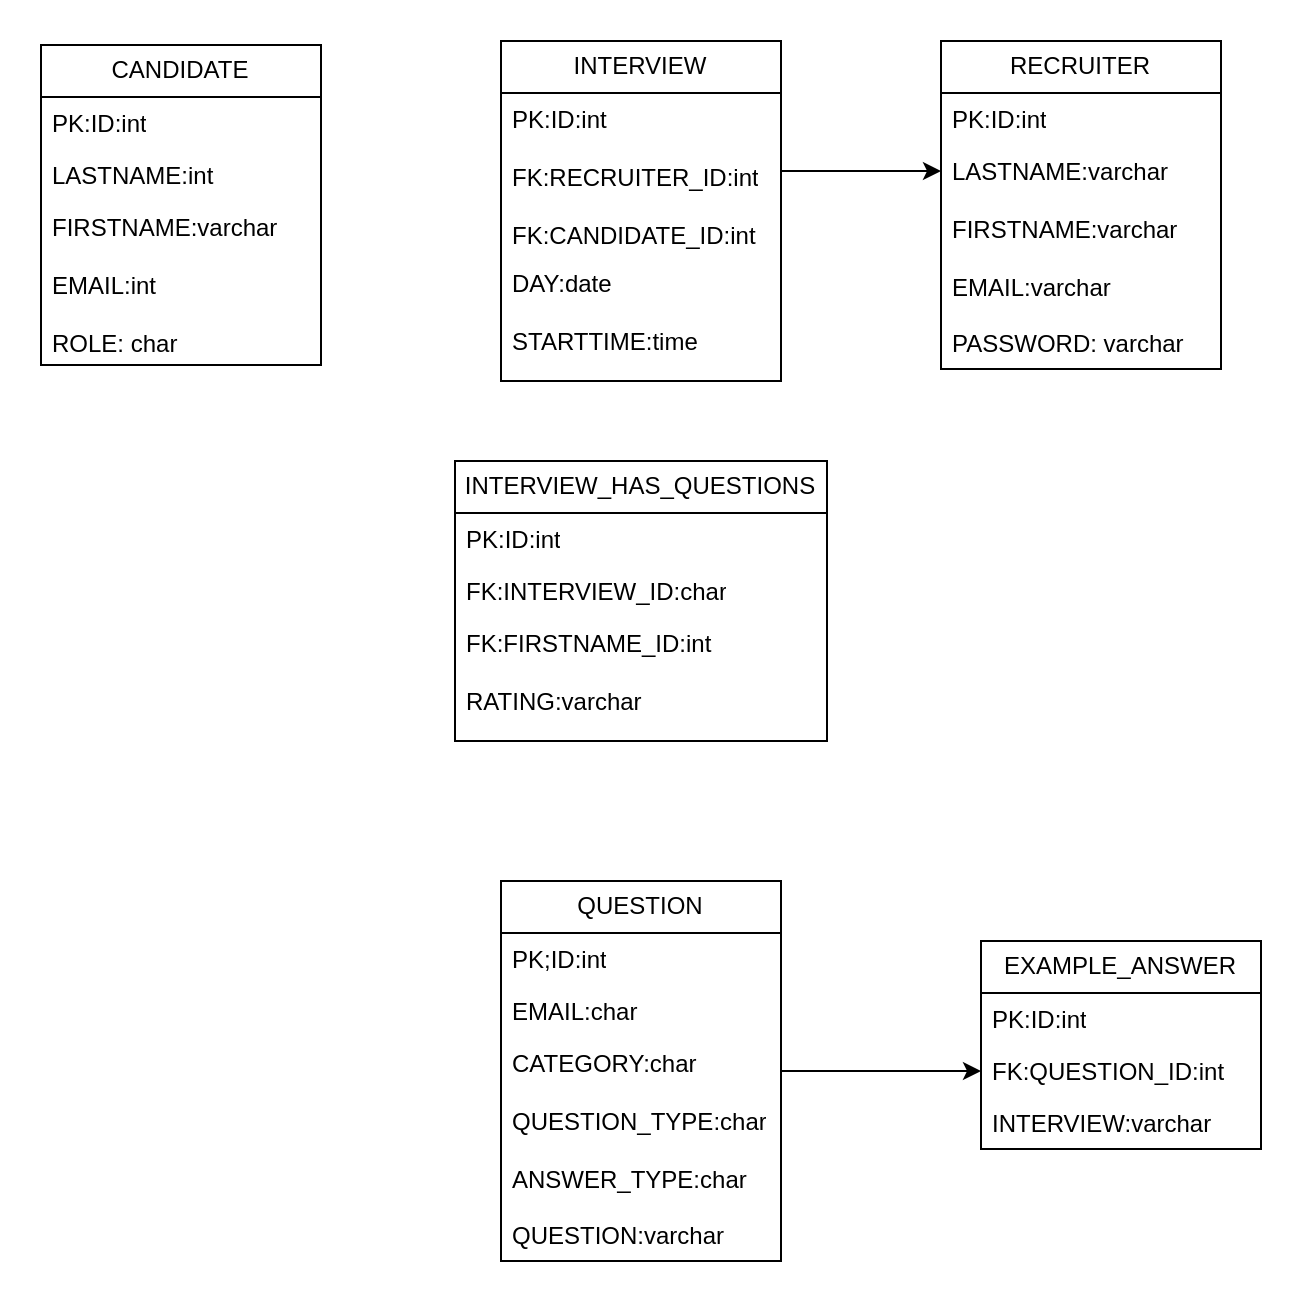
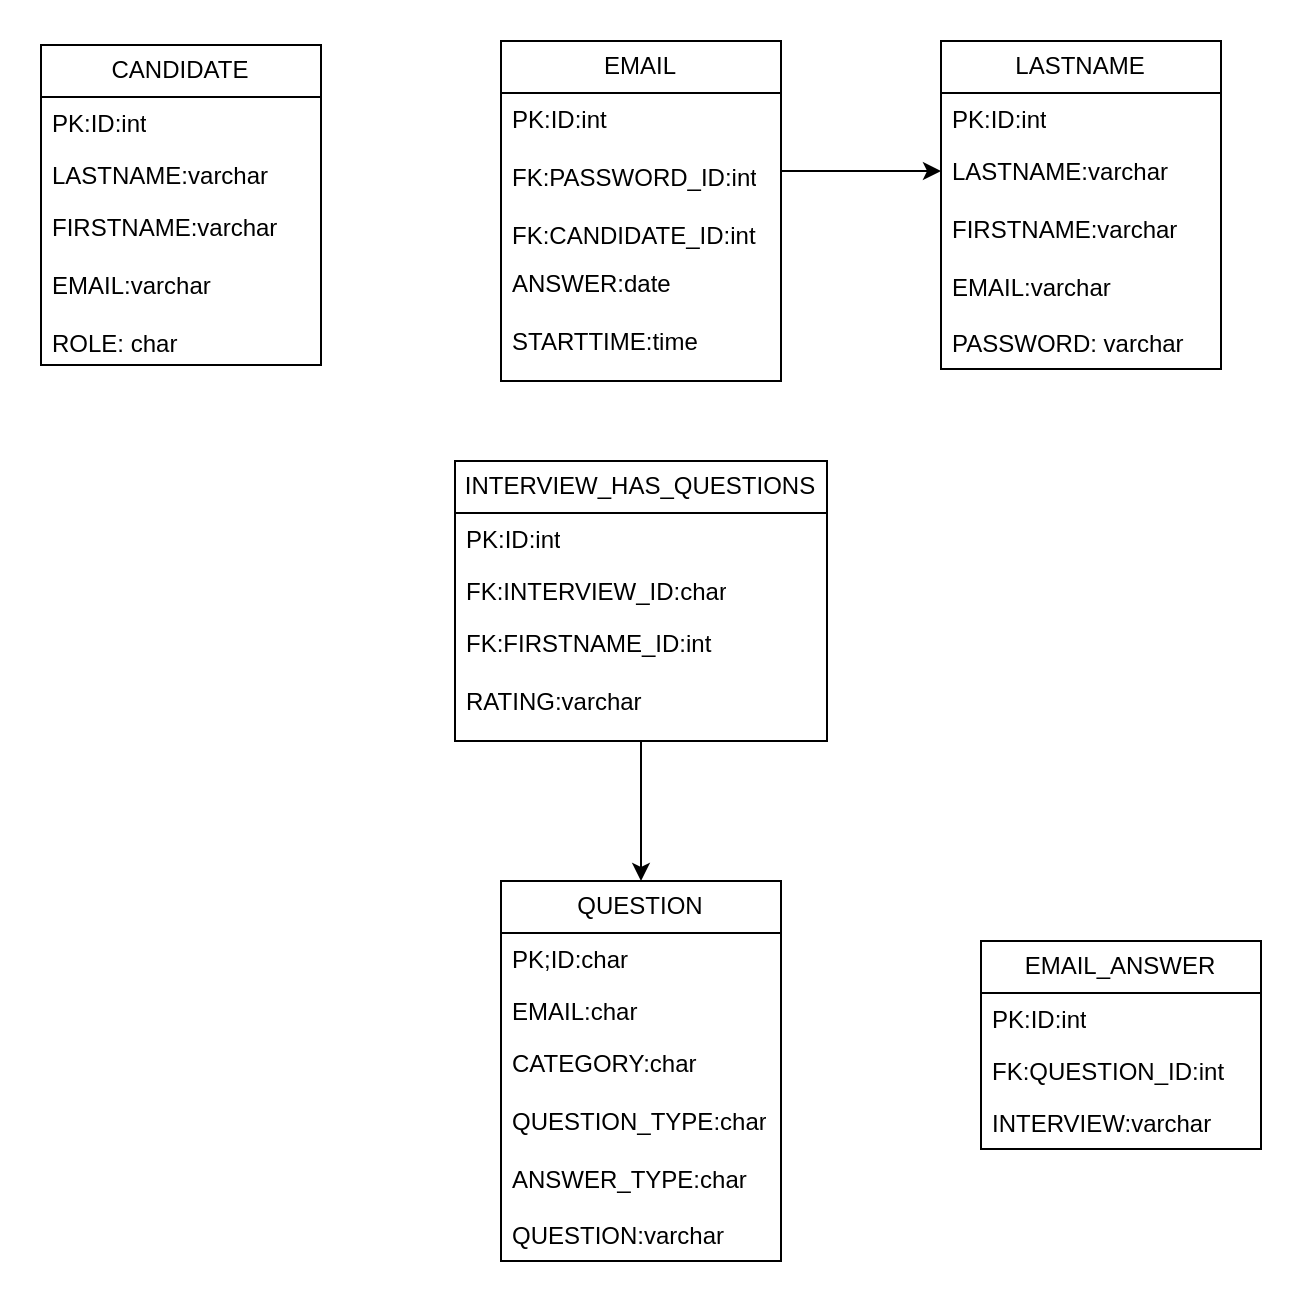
- <mxCell id="2" value="INTERVIEW" style="swimlane;fontStyle=0;childLayout=stackLayout;horizontal=1;startSize=26;fillColor=none;horizontalStack=0;resizeParent=1;resizeParentMax=0;resizeLast=0;collapsible=1;marginBottom=0;whiteSpace=wrap;html=1;" vertex="1" parent="1"><mxGeometry x="250" y="20" width="140" height="170" as="geometry" /></mxCell>
+ <mxCell id="2" value="EMAIL" style="swimlane;fontStyle=0;childLayout=stackLayout;horizontal=1;startSize=26;fillColor=none;horizontalStack=0;resizeParent=1;resizeParentMax=0;resizeLast=0;collapsible=1;marginBottom=0;whiteSpace=wrap;html=1;" vertex="1" parent="1"><mxGeometry x="250" y="20" width="140" height="170" as="geometry" /></mxCell>
- <mxCell id="5" value="RECRUITER" style="swimlane;fontStyle=0;childLayout=stackLayout;horizontal=1;startSize=26;fillColor=none;horizontalStack=0;resizeParent=1;resizeParentMax=0;resizeLast=0;collapsible=1;marginBottom=0;whiteSpace=wrap;html=1;" vertex="1" parent="1"><mxGeometry x="470" y="20" width="140" height="164" as="geometry" /></mxCell>
+ <mxCell id="5" value="LASTNAME" style="swimlane;fontStyle=0;childLayout=stackLayout;horizontal=1;startSize=26;fillColor=none;horizontalStack=0;resizeParent=1;resizeParentMax=0;resizeLast=0;collapsible=1;marginBottom=0;whiteSpace=wrap;html=1;" vertex="1" parent="1"><mxGeometry x="470" y="20" width="140" height="164" as="geometry" /></mxCell>
- <mxCell id="3" value="PK:ID:int&lt;br&gt;&lt;br&gt;FK:RECRUITER_ID:int&lt;br&gt;&lt;br&gt;FK:CANDIDATE_ID:int" style="text;strokeColor=none;fillColor=none;align=left;verticalAlign=top;spacingLeft=4;spacingRight=4;overflow=hidden;rotatable=0;points=[[0,0.5],[1,0.5]];portConstraint=eastwest;whiteSpace=wrap;html=1;" vertex="1" parent="2"><mxGeometry y="26" width="140" height="82" as="geometry" /></mxCell>
+ <mxCell id="3" value="PK:ID:int&lt;br&gt;&lt;br&gt;FK:PASSWORD_ID:int&lt;br&gt;&lt;br&gt;FK:CANDIDATE_ID:int" style="text;strokeColor=none;fillColor=none;align=left;verticalAlign=top;spacingLeft=4;spacingRight=4;overflow=hidden;rotatable=0;points=[[0,0.5],[1,0.5]];portConstraint=eastwest;whiteSpace=wrap;html=1;" vertex="1" parent="2"><mxGeometry y="26" width="140" height="82" as="geometry" /></mxCell>
- <mxCell id="25" value="LASTNAME:int" style="text;strokeColor=none;fillColor=none;align=left;verticalAlign=top;spacingLeft=4;spacingRight=4;overflow=hidden;rotatable=0;points=[[0,0.5],[1,0.5]];portConstraint=eastwest;whiteSpace=wrap;html=1;" vertex="1" parent="23"><mxGeometry y="52" width="140" height="26" as="geometry" /></mxCell>
+ <mxCell id="25" value="LASTNAME:varchar" style="text;strokeColor=none;fillColor=none;align=left;verticalAlign=top;spacingLeft=4;spacingRight=4;overflow=hidden;rotatable=0;points=[[0,0.5],[1,0.5]];portConstraint=eastwest;whiteSpace=wrap;html=1;" vertex="1" parent="23"><mxGeometry y="52" width="140" height="26" as="geometry" /></mxCell>
- <mxCell id="26" value="FIRSTNAME:varchar&lt;br&gt;&lt;br&gt;EMAIL:int&lt;br&gt;&lt;br&gt;ROLE: char" style="text;strokeColor=none;fillColor=none;align=left;verticalAlign=top;spacingLeft=4;spacingRight=4;overflow=hidden;rotatable=0;points=[[0,0.5],[1,0.5]];portConstraint=eastwest;whiteSpace=wrap;html=1;" vertex="1" parent="23"><mxGeometry y="78" width="140" height="82" as="geometry" /></mxCell>
+ <mxCell id="26" value="FIRSTNAME:varchar&lt;br&gt;&lt;br&gt;EMAIL:varchar&lt;br&gt;&lt;br&gt;ROLE: char" style="text;strokeColor=none;fillColor=none;align=left;verticalAlign=top;spacingLeft=4;spacingRight=4;overflow=hidden;rotatable=0;points=[[0,0.5],[1,0.5]];portConstraint=eastwest;whiteSpace=wrap;html=1;" vertex="1" parent="23"><mxGeometry y="78" width="140" height="82" as="geometry" /></mxCell>
- <mxCell id="4" value="DAY:date&lt;br&gt;&lt;br&gt;STARTTIME:time&lt;br&gt;&lt;br&gt;" style="text;strokeColor=none;fillColor=none;align=left;verticalAlign=top;spacingLeft=4;spacingRight=4;overflow=hidden;rotatable=0;points=[[0,0.5],[1,0.5]];portConstraint=eastwest;whiteSpace=wrap;html=1;" vertex="1" parent="2"><mxGeometry y="108" width="140" height="62" as="geometry" /></mxCell>
+ <mxCell id="4" value="ANSWER:date&lt;br&gt;&lt;br&gt;STARTTIME:time&lt;br&gt;&lt;br&gt;" style="text;strokeColor=none;fillColor=none;align=left;verticalAlign=top;spacingLeft=4;spacingRight=4;overflow=hidden;rotatable=0;points=[[0,0.5],[1,0.5]];portConstraint=eastwest;whiteSpace=wrap;html=1;" vertex="1" parent="2"><mxGeometry y="108" width="140" height="62" as="geometry" /></mxCell>
+ <mxCell id="9" style="edgeStyle=orthogonalEdgeStyle;rounded=0;orthogonalLoop=1;jettySize=auto;html=1;entryX=0.5;entryY=0;entryDx=0;entryDy=0;" edge="1" parent="1" source="10" target="15"><mxGeometry relative="1" as="geometry" /></mxCell>
- <mxCell id="16" value="PK;ID:int" style="text;strokeColor=none;fillColor=none;align=left;verticalAlign=top;spacingLeft=4;spacingRight=4;overflow=hidden;rotatable=0;points=[[0,0.5],[1,0.5]];portConstraint=eastwest;whiteSpace=wrap;html=1;" vertex="1" parent="15"><mxGeometry y="26" width="140" height="26" as="geometry" /></mxCell>
+ <mxCell id="16" value="PK;ID:char" style="text;strokeColor=none;fillColor=none;align=left;verticalAlign=top;spacingLeft=4;spacingRight=4;overflow=hidden;rotatable=0;points=[[0,0.5],[1,0.5]];portConstraint=eastwest;whiteSpace=wrap;html=1;" vertex="1" parent="15"><mxGeometry y="26" width="140" height="26" as="geometry" /></mxCell>
- <mxCell id="19" value="EXAMPLE_ANSWER" style="swimlane;fontStyle=0;childLayout=stackLayout;horizontal=1;startSize=26;fillColor=none;horizontalStack=0;resizeParent=1;resizeParentMax=0;resizeLast=0;collapsible=1;marginBottom=0;whiteSpace=wrap;html=1;" vertex="1" parent="1"><mxGeometry x="490" y="470" width="140" height="104" as="geometry" /></mxCell>
+ <mxCell id="19" value="EMAIL_ANSWER" style="swimlane;fontStyle=0;childLayout=stackLayout;horizontal=1;startSize=26;fillColor=none;horizontalStack=0;resizeParent=1;resizeParentMax=0;resizeLast=0;collapsible=1;marginBottom=0;whiteSpace=wrap;html=1;" vertex="1" parent="1"><mxGeometry x="490" y="470" width="140" height="104" as="geometry" /></mxCell>
- <mxCell id="14" style="edgeStyle=orthogonalEdgeStyle;rounded=0;orthogonalLoop=1;jettySize=auto;html=1;entryX=0;entryY=0.5;entryDx=0;entryDy=0;" edge="1" parent="1" source="15" target="21"><mxGeometry relative="1" as="geometry" /></mxCell>
